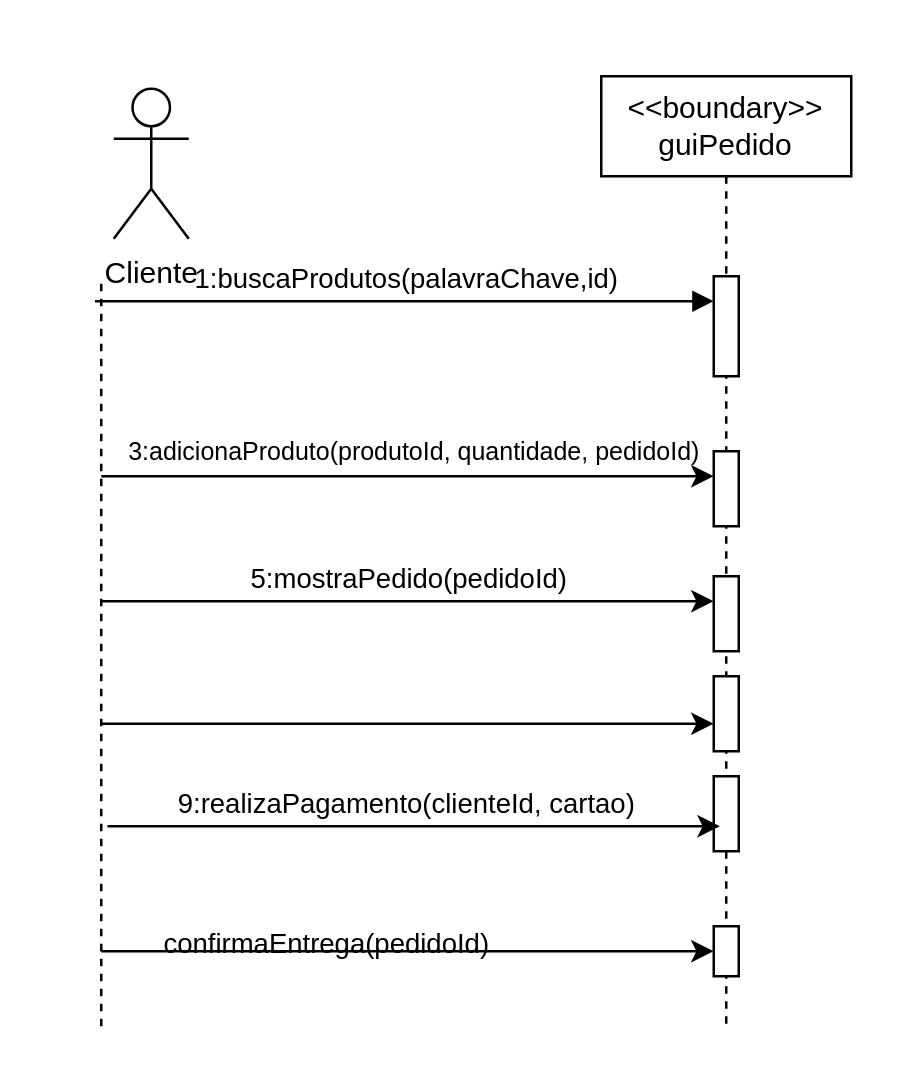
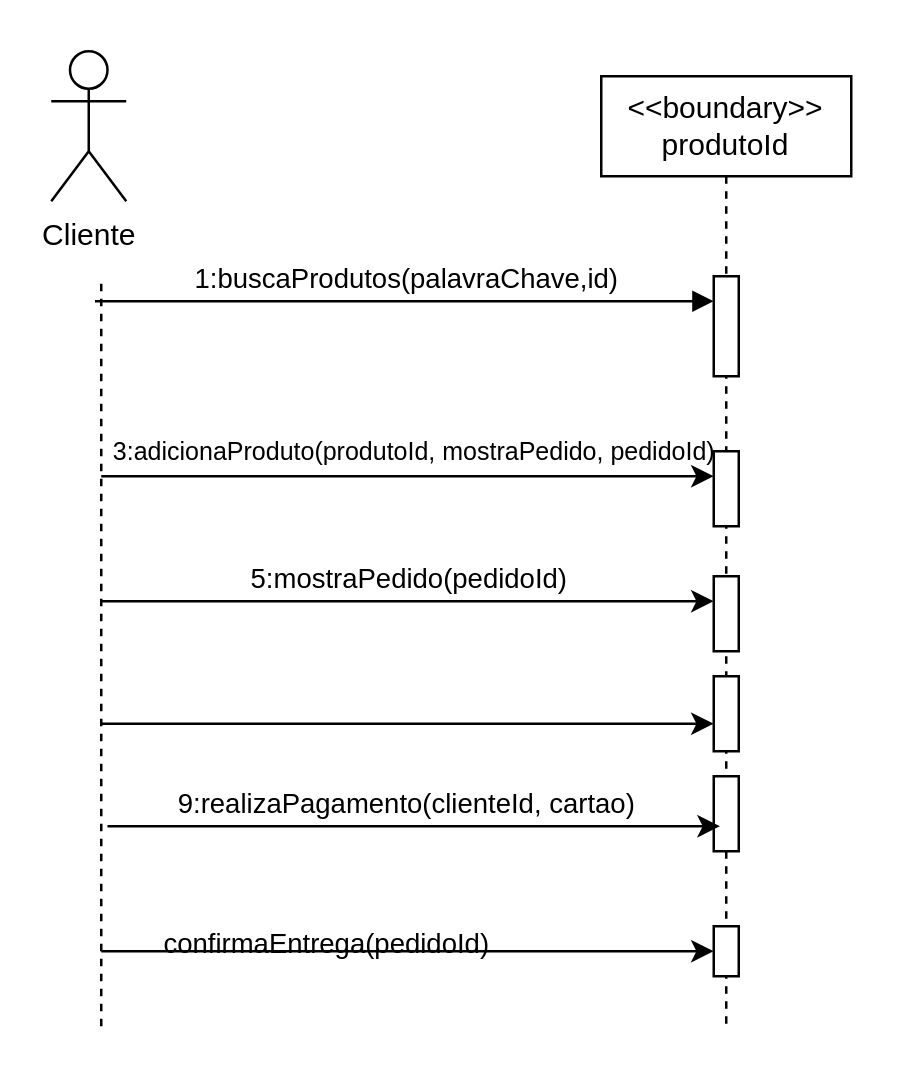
- <mxCell id="2" value="&amp;lt;&amp;lt;boundary&amp;gt;&amp;gt;&lt;br&gt;guiPedido" style="shape=umlLifeline;perimeter=lifelinePerimeter;whiteSpace=wrap;html=1;container=0;dropTarget=0;collapsible=0;recursiveResize=0;outlineConnect=0;portConstraint=eastwest;newEdgeStyle={&quot;edgeStyle&quot;:&quot;elbowEdgeStyle&quot;,&quot;elbow&quot;:&quot;vertical&quot;,&quot;curved&quot;:0,&quot;rounded&quot;:0};" vertex="1" parent="1"><mxGeometry x="240" y="30" width="100" height="380" as="geometry" /></mxCell>
+ <mxCell id="2" value="&amp;lt;&amp;lt;boundary&amp;gt;&amp;gt;&lt;br&gt;produtoId" style="shape=umlLifeline;perimeter=lifelinePerimeter;whiteSpace=wrap;html=1;container=0;dropTarget=0;collapsible=0;recursiveResize=0;outlineConnect=0;portConstraint=eastwest;newEdgeStyle={&quot;edgeStyle&quot;:&quot;elbowEdgeStyle&quot;,&quot;elbow&quot;:&quot;vertical&quot;,&quot;curved&quot;:0,&quot;rounded&quot;:0};" vertex="1" parent="1"><mxGeometry x="240" y="30" width="100" height="380" as="geometry" /></mxCell>
- <mxCell id="11" value="Cliente" style="shape=umlActor;verticalLabelPosition=bottom;verticalAlign=top;html=1;outlineConnect=0;" vertex="1" parent="1"><mxGeometry x="45" y="35" width="30" height="60" as="geometry" /></mxCell>
+ <mxCell id="11" value="Cliente" style="shape=umlActor;verticalLabelPosition=bottom;verticalAlign=top;html=1;outlineConnect=0;" vertex="1" parent="1"><mxGeometry x="20" y="20" width="30" height="60" as="geometry" /></mxCell>
- <mxCell id="14" value="&lt;font style=&quot;font-size: 10px;&quot;&gt;3:adicionaProduto(produtoId, quantidade, pedidoId)&lt;/font&gt;" style="text;html=1;align=center;verticalAlign=middle;resizable=0;points=[];autosize=1;strokeColor=none;fillColor=none;" vertex="1" parent="1"><mxGeometry x="40" y="165" width="250" height="30" as="geometry" /></mxCell>
+ <mxCell id="14" value="&lt;font style=&quot;font-size: 10px;&quot;&gt;3:adicionaProduto(produtoId, mostraPedido, pedidoId)&lt;/font&gt;" style="text;html=1;align=center;verticalAlign=middle;resizable=0;points=[];autosize=1;strokeColor=none;fillColor=none;" vertex="1" parent="1"><mxGeometry x="40" y="165" width="250" height="30" as="geometry" /></mxCell>
